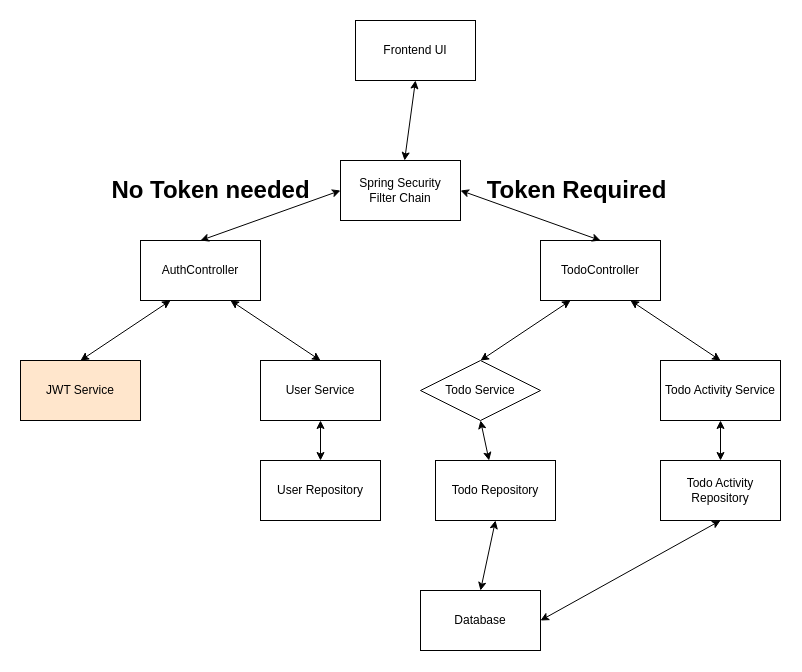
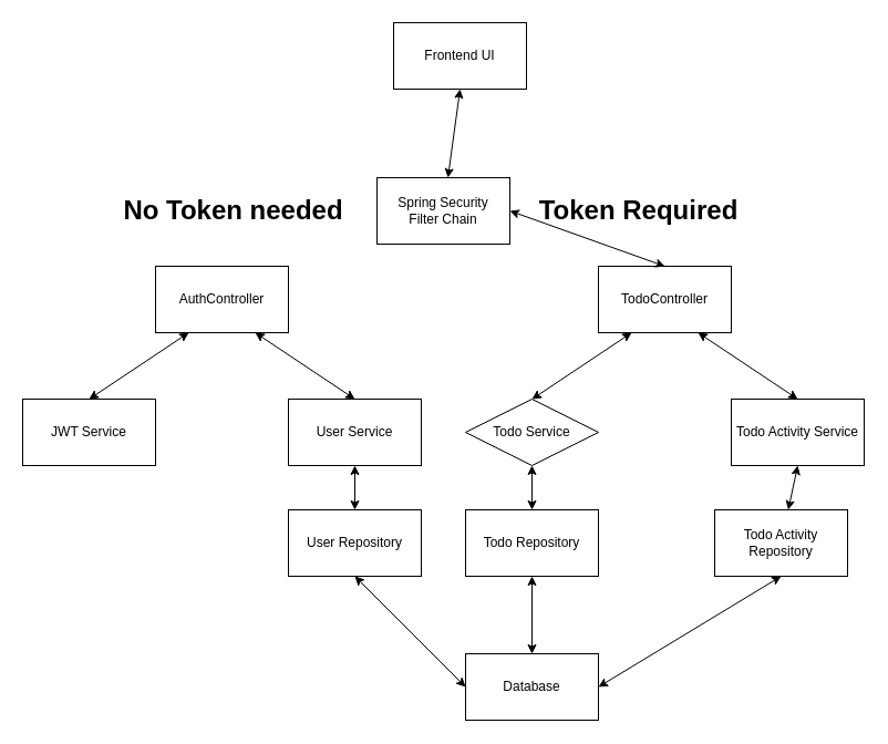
- <mxCell id="14" value="" style="endArrow=classic;startArrow=classic;html=1;rounded=0;entryX=0;entryY=0.5;entryDx=0;entryDy=0;exitX=0.5;exitY=0;exitDx=0;exitDy=0;" edge="1" parent="1" source="3" target="25"><mxGeometry width="50" height="50" relative="1" as="geometry"><mxPoint x="530" y="500" as="sourcePoint" /><mxPoint x="580" y="450" as="targetPoint" /></mxGeometry></mxCell>
- <mxCell id="5" value="JWT Service" style="rounded=0;whiteSpace=wrap;html=1;fillColor=#ffe6cc;" vertex="1" parent="1"><mxGeometry x="20" y="360" width="120" height="60" as="geometry" /></mxCell>
+ <mxCell id="5" value="JWT Service" style="rounded=0;whiteSpace=wrap;html=1;" vertex="1" parent="1"><mxGeometry x="20" y="360" width="120" height="60" as="geometry" /></mxCell>
- <mxCell id="17" value="Todo Repository" style="rounded=0;whiteSpace=wrap;html=1;" vertex="1" parent="1"><mxGeometry x="435" y="460" width="120" height="60" as="geometry" /></mxCell>
+ <mxCell id="17" value="Todo Repository" style="rounded=0;whiteSpace=wrap;html=1;" vertex="1" parent="1"><mxGeometry x="420" y="460" width="120" height="60" as="geometry" /></mxCell>
- <mxCell id="18" value="Todo Activity Repository" style="rounded=0;whiteSpace=wrap;html=1;" vertex="1" parent="1"><mxGeometry x="660" y="460" width="120" height="60" as="geometry" /></mxCell>
+ <mxCell id="18" value="Todo Activity Repository" style="rounded=0;whiteSpace=wrap;html=1;" vertex="1" parent="1"><mxGeometry x="645" y="460" width="120" height="60" as="geometry" /></mxCell>
+ <mxCell id="24" value="" style="endArrow=classic;startArrow=classic;html=1;rounded=0;entryX=0.5;entryY=1;entryDx=0;entryDy=0;exitX=0;exitY=0.5;exitDx=0;exitDy=0;" edge="1" parent="1" source="7" target="16"><mxGeometry width="50" height="50" relative="1" as="geometry"><mxPoint x="530" y="500" as="sourcePoint" /><mxPoint x="580" y="450" as="targetPoint" /></mxGeometry></mxCell>
